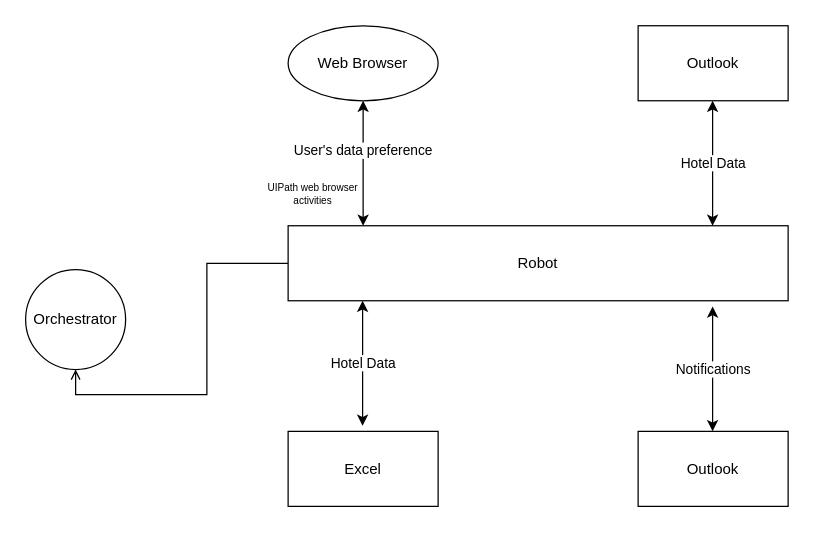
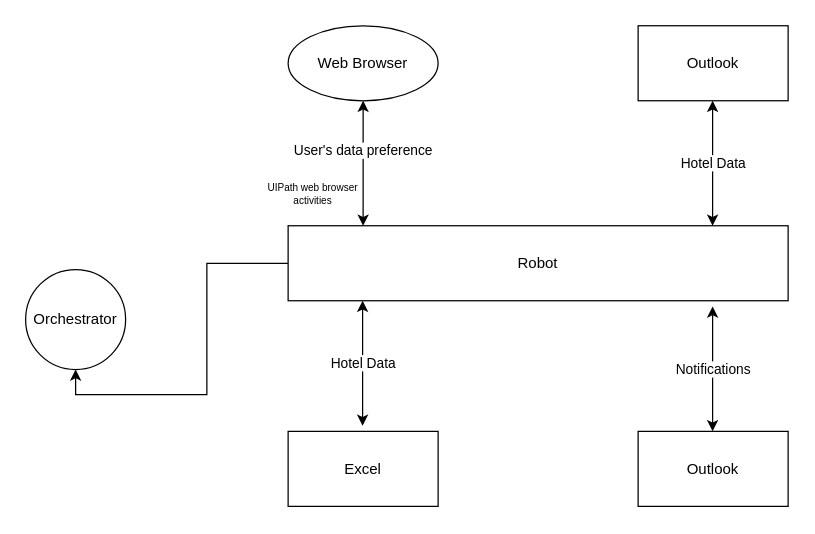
- <mxCell id="6" style="edgeStyle=orthogonalEdgeStyle;rounded=0;orthogonalLoop=1;jettySize=auto;html=1;entryX=0.5;entryY=1;entryDx=0;entryDy=0;endArrow=open;" edge="1" parent="1" source="7" target="8"><mxGeometry relative="1" as="geometry" /></mxCell>
+ <mxCell id="6" style="edgeStyle=orthogonalEdgeStyle;rounded=0;orthogonalLoop=1;jettySize=auto;html=1;entryX=0.5;entryY=1;entryDx=0;entryDy=0;" edge="1" parent="1" source="7" target="8"><mxGeometry relative="1" as="geometry" /></mxCell>
